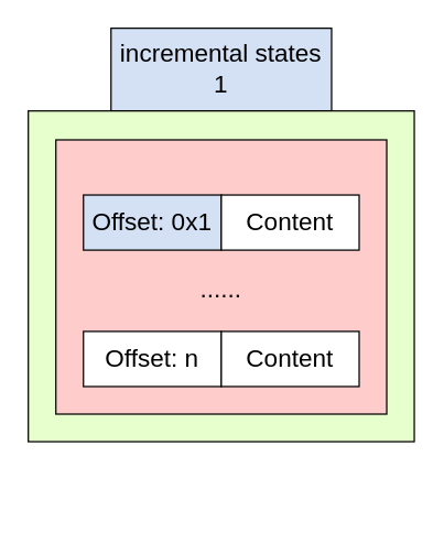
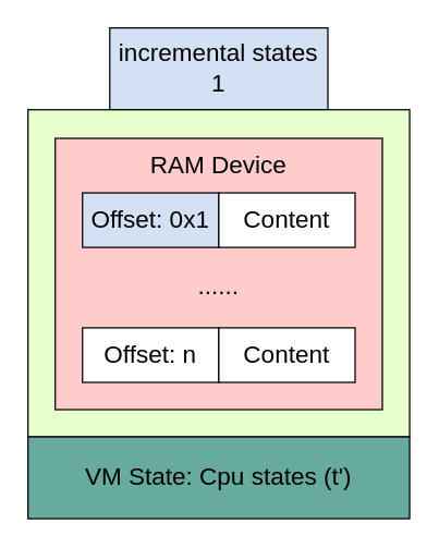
+ <mxCell id="5" value="&lt;font style=&quot;font-size: 18px;&quot;&gt;RAM Device&lt;/font&gt;" style="text;html=1;strokeColor=none;fillColor=none;align=center;verticalAlign=middle;whiteSpace=wrap;rounded=0;" vertex="1" parent="1"><mxGeometry x="40" y="101" width="240" height="40" as="geometry" /></mxCell>
+ <mxCell id="6" value="&lt;font style=&quot;font-size: 18px;&quot;&gt;VM State: Cpu states (t')&lt;/font&gt;" style="rounded=0;whiteSpace=wrap;html=1;fillColor=#67AB9F;" vertex="1" parent="1"><mxGeometry x="20" y="320" width="280" height="60" as="geometry" /></mxCell>
